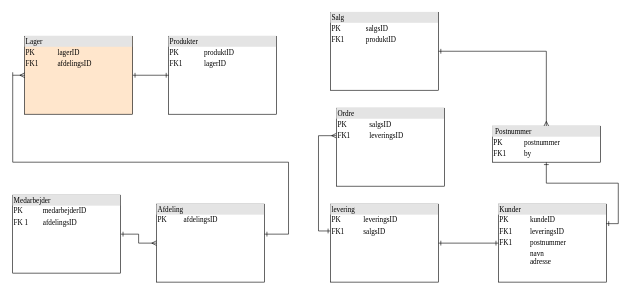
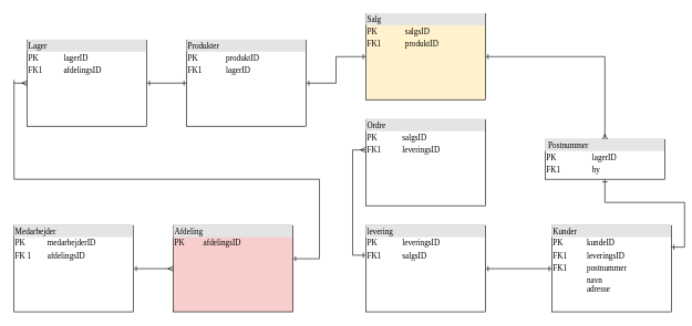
- <mxCell id="11" value="&lt;div style=&quot;box-sizing: border-box ; width: 100% ; background: rgb(228 , 228 , 228) ; padding: 2px&quot;&gt;Salg&lt;/div&gt;&lt;table style=&quot;width: 100% ; font-size: 1em&quot; cellpadding=&quot;2&quot; cellspacing=&quot;0&quot;&gt;&lt;tbody&gt;&lt;tr&gt;&lt;td&gt;PK&lt;/td&gt;&lt;td&gt;salgsID&lt;/td&gt;&lt;/tr&gt;&lt;tr&gt;&lt;td&gt;FK1&lt;/td&gt;&lt;td&gt;produktID&lt;/td&gt;&lt;/tr&gt;&lt;tr&gt;&lt;td&gt;&lt;/td&gt;&lt;td&gt;&lt;br&gt;&lt;/td&gt;&lt;/tr&gt;&lt;/tbody&gt;&lt;/table&gt;" style="verticalAlign=top;align=left;overflow=fill;html=1;rounded=0;shadow=0;comic=0;labelBackgroundColor=none;strokeWidth=1;fontFamily=Verdana;fontSize=12" vertex="1" parent="1"><mxGeometry x="550" y="20" width="180" height="130" as="geometry" /></mxCell>
+ <mxCell id="11" value="&lt;div style=&quot;box-sizing: border-box ; width: 100% ; background: rgb(228 , 228 , 228) ; padding: 2px&quot;&gt;Salg&lt;/div&gt;&lt;table style=&quot;width: 100% ; font-size: 1em&quot; cellpadding=&quot;2&quot; cellspacing=&quot;0&quot;&gt;&lt;tbody&gt;&lt;tr&gt;&lt;td&gt;PK&lt;/td&gt;&lt;td&gt;salgsID&lt;/td&gt;&lt;/tr&gt;&lt;tr&gt;&lt;td&gt;FK1&lt;/td&gt;&lt;td&gt;produktID&lt;/td&gt;&lt;/tr&gt;&lt;tr&gt;&lt;td&gt;&lt;/td&gt;&lt;td&gt;&lt;br&gt;&lt;/td&gt;&lt;/tr&gt;&lt;/tbody&gt;&lt;/table&gt;" style="verticalAlign=top;align=left;overflow=fill;html=1;rounded=0;shadow=0;comic=0;labelBackgroundColor=none;strokeWidth=1;fontFamily=Verdana;fontSize=12;fillColor=#fff2cc;" vertex="1" parent="1"><mxGeometry x="550" y="20" width="180" height="130" as="geometry" /></mxCell>
+ <mxCell id="2" style="edgeStyle=orthogonalEdgeStyle;rounded=0;orthogonalLoop=1;jettySize=auto;html=1;entryX=0;entryY=0.5;entryDx=0;entryDy=0;startArrow=ERone;startFill=0;endArrow=ERone;endFill=0;" edge="1" parent="1" source="3" target="11"><mxGeometry relative="1" as="geometry" /></mxCell>
- <mxCell id="6" value="&lt;div style=&quot;box-sizing: border-box ; width: 100% ; background: rgb(228 , 228 , 228) ; padding: 2px&quot;&gt;Lager&lt;/div&gt;&lt;table style=&quot;width: 100% ; font-size: 1em&quot; cellpadding=&quot;2&quot; cellspacing=&quot;0&quot;&gt;&lt;tbody&gt;&lt;tr&gt;&lt;td&gt;PK&lt;/td&gt;&lt;td&gt;lagerID&lt;/td&gt;&lt;/tr&gt;&lt;tr&gt;&lt;td&gt;FK1&lt;/td&gt;&lt;td&gt;afdelingsID&lt;br&gt;&lt;/td&gt;&lt;/tr&gt;&lt;tr&gt;&lt;td&gt;&lt;br&gt;&lt;/td&gt;&lt;td&gt;&lt;br&gt;&lt;/td&gt;&lt;/tr&gt;&lt;/tbody&gt;&lt;/table&gt;" style="verticalAlign=top;align=left;overflow=fill;html=1;rounded=0;shadow=0;comic=0;labelBackgroundColor=none;strokeWidth=1;fontFamily=Verdana;fontSize=12;fillColor=#ffe6cc;" vertex="1" parent="1"><mxGeometry x="40" y="60" width="180" height="130" as="geometry" /></mxCell>
+ <mxCell id="6" value="&lt;div style=&quot;box-sizing: border-box ; width: 100% ; background: rgb(228 , 228 , 228) ; padding: 2px&quot;&gt;Lager&lt;/div&gt;&lt;table style=&quot;width: 100% ; font-size: 1em&quot; cellpadding=&quot;2&quot; cellspacing=&quot;0&quot;&gt;&lt;tbody&gt;&lt;tr&gt;&lt;td&gt;PK&lt;/td&gt;&lt;td&gt;lagerID&lt;/td&gt;&lt;/tr&gt;&lt;tr&gt;&lt;td&gt;FK1&lt;/td&gt;&lt;td&gt;afdelingsID&lt;br&gt;&lt;/td&gt;&lt;/tr&gt;&lt;tr&gt;&lt;td&gt;&lt;br&gt;&lt;/td&gt;&lt;td&gt;&lt;br&gt;&lt;/td&gt;&lt;/tr&gt;&lt;/tbody&gt;&lt;/table&gt;" style="verticalAlign=top;align=left;overflow=fill;html=1;rounded=0;shadow=0;comic=0;labelBackgroundColor=none;strokeWidth=1;fontFamily=Verdana;fontSize=12" vertex="1" parent="1"><mxGeometry x="40" y="60" width="180" height="130" as="geometry" /></mxCell>
- <mxCell id="17" value="&lt;div style=&quot;box-sizing: border-box ; width: 100% ; background: rgb(228 , 228 , 228) ; padding: 2px&quot;&gt;&amp;nbsp;Postnummer&lt;/div&gt;&lt;table style=&quot;width: 100% ; font-size: 1em&quot; cellpadding=&quot;2&quot; cellspacing=&quot;0&quot;&gt;&lt;tbody&gt;&lt;tr&gt;&lt;td&gt;PK&lt;/td&gt;&lt;td&gt;postnummer&lt;/td&gt;&lt;/tr&gt;&lt;tr&gt;&lt;td&gt;FK1&lt;/td&gt;&lt;td&gt;by&lt;/td&gt;&lt;/tr&gt;&lt;tr&gt;&lt;td&gt;&lt;/td&gt;&lt;td&gt;&lt;br&gt;&lt;/td&gt;&lt;/tr&gt;&lt;/tbody&gt;&lt;/table&gt;" style="verticalAlign=top;align=left;overflow=fill;html=1;rounded=0;shadow=0;comic=0;labelBackgroundColor=none;strokeWidth=1;fontFamily=Verdana;fontSize=12" vertex="1" parent="1"><mxGeometry x="820" y="210" width="180" height="60" as="geometry" /></mxCell>
+ <mxCell id="17" value="&lt;div style=&quot;box-sizing: border-box ; width: 100% ; background: rgb(228 , 228 , 228) ; padding: 2px&quot;&gt;&amp;nbsp;Postnummer&lt;/div&gt;&lt;table style=&quot;width: 100% ; font-size: 1em&quot; cellpadding=&quot;2&quot; cellspacing=&quot;0&quot;&gt;&lt;tbody&gt;&lt;tr&gt;&lt;td&gt;PK&lt;/td&gt;&lt;td&gt;lagerID&lt;/td&gt;&lt;/tr&gt;&lt;tr&gt;&lt;td&gt;FK1&lt;/td&gt;&lt;td&gt;by&lt;/td&gt;&lt;/tr&gt;&lt;tr&gt;&lt;td&gt;&lt;/td&gt;&lt;td&gt;&lt;br&gt;&lt;/td&gt;&lt;/tr&gt;&lt;/tbody&gt;&lt;/table&gt;" style="verticalAlign=top;align=left;overflow=fill;html=1;rounded=0;shadow=0;comic=0;labelBackgroundColor=none;strokeWidth=1;fontFamily=Verdana;fontSize=12" vertex="1" parent="1"><mxGeometry x="820" y="210" width="180" height="60" as="geometry" /></mxCell>
- <mxCell id="22" value="&lt;div style=&quot;box-sizing: border-box ; width: 100% ; background: rgb(228 , 228 , 228) ; padding: 2px&quot;&gt;Ordre&lt;/div&gt;&lt;table style=&quot;width: 100% ; font-size: 1em&quot; cellpadding=&quot;2&quot; cellspacing=&quot;0&quot;&gt;&lt;tbody&gt;&lt;tr&gt;&lt;td&gt;PK&lt;/td&gt;&lt;td&gt;salgsID&lt;/td&gt;&lt;/tr&gt;&lt;tr&gt;&lt;td&gt;FK1&lt;/td&gt;&lt;td&gt;leveringsID&lt;/td&gt;&lt;/tr&gt;&lt;tr&gt;&lt;td&gt;&lt;/td&gt;&lt;td&gt;&lt;br&gt;&lt;/td&gt;&lt;/tr&gt;&lt;/tbody&gt;&lt;/table&gt;" style="verticalAlign=top;align=left;overflow=fill;html=1;rounded=0;shadow=0;comic=0;labelBackgroundColor=none;strokeWidth=1;fontFamily=Verdana;fontSize=12" vertex="1" parent="1"><mxGeometry x="560" y="180" width="180" height="130" as="geometry" /></mxCell>
+ <mxCell id="22" value="&lt;div style=&quot;box-sizing: border-box ; width: 100% ; background: rgb(228 , 228 , 228) ; padding: 2px&quot;&gt;Ordre&lt;/div&gt;&lt;table style=&quot;width: 100% ; font-size: 1em&quot; cellpadding=&quot;2&quot; cellspacing=&quot;0&quot;&gt;&lt;tbody&gt;&lt;tr&gt;&lt;td&gt;PK&lt;/td&gt;&lt;td&gt;salgsID&lt;/td&gt;&lt;/tr&gt;&lt;tr&gt;&lt;td&gt;FK1&lt;/td&gt;&lt;td&gt;leveringsID&lt;/td&gt;&lt;/tr&gt;&lt;tr&gt;&lt;td&gt;&lt;/td&gt;&lt;td&gt;&lt;br&gt;&lt;/td&gt;&lt;/tr&gt;&lt;/tbody&gt;&lt;/table&gt;" style="verticalAlign=top;align=left;overflow=fill;html=1;rounded=0;shadow=0;comic=0;labelBackgroundColor=none;strokeWidth=1;fontFamily=Verdana;fontSize=12" vertex="1" parent="1"><mxGeometry x="550" y="180" width="180" height="130" as="geometry" /></mxCell>
- <mxCell id="8" value="&lt;div style=&quot;box-sizing: border-box ; width: 100% ; background: rgb(228 , 228 , 228) ; padding: 2px&quot;&gt;Medarbejder&lt;/div&gt;&lt;table style=&quot;width: 100% ; font-size: 1em&quot; cellpadding=&quot;2&quot; cellspacing=&quot;0&quot;&gt;&lt;tbody&gt;&lt;tr&gt;&lt;td&gt;PK&lt;/td&gt;&lt;td&gt;medarbejderID&lt;/td&gt;&lt;/tr&gt;&lt;tr&gt;&lt;td&gt;FK 1&lt;/td&gt;&lt;td&gt;afdelingsID&lt;/td&gt;&lt;/tr&gt;&lt;/tbody&gt;&lt;/table&gt;" style="verticalAlign=top;align=left;overflow=fill;html=1;rounded=0;shadow=0;comic=0;labelBackgroundColor=none;strokeWidth=1;fontFamily=Verdana;fontSize=12" vertex="1" parent="1"><mxGeometry x="20" y="325" width="180" height="130" as="geometry" /></mxCell>
+ <mxCell id="8" value="&lt;div style=&quot;box-sizing: border-box ; width: 100% ; background: rgb(228 , 228 , 228) ; padding: 2px&quot;&gt;Medarbejder&lt;/div&gt;&lt;table style=&quot;width: 100% ; font-size: 1em&quot; cellpadding=&quot;2&quot; cellspacing=&quot;0&quot;&gt;&lt;tbody&gt;&lt;tr&gt;&lt;td&gt;PK&lt;/td&gt;&lt;td&gt;medarbejderID&lt;/td&gt;&lt;/tr&gt;&lt;tr&gt;&lt;td&gt;FK 1&lt;/td&gt;&lt;td&gt;afdelingsID&lt;/td&gt;&lt;/tr&gt;&lt;/tbody&gt;&lt;/table&gt;" style="verticalAlign=top;align=left;overflow=fill;html=1;rounded=0;shadow=0;comic=0;labelBackgroundColor=none;strokeWidth=1;fontFamily=Verdana;fontSize=12" vertex="1" parent="1"><mxGeometry x="20" y="340" width="180" height="130" as="geometry" /></mxCell>
- <mxCell id="9" value="&lt;div style=&quot;box-sizing: border-box ; width: 100% ; background: rgb(228 , 228 , 228) ; padding: 2px&quot;&gt;Afdeling&lt;/div&gt;&lt;table style=&quot;width: 100% ; font-size: 1em&quot; cellpadding=&quot;2&quot; cellspacing=&quot;0&quot;&gt;&lt;tbody&gt;&lt;tr&gt;&lt;td&gt;PK&lt;/td&gt;&lt;td&gt;afdelingsID&lt;/td&gt;&lt;/tr&gt;&lt;tr&gt;&lt;td&gt;&lt;br&gt;&lt;/td&gt;&lt;td&gt;&lt;br&gt;&lt;/td&gt;&lt;/tr&gt;&lt;tr&gt;&lt;td&gt;&lt;/td&gt;&lt;td&gt;&lt;br&gt;&lt;/td&gt;&lt;/tr&gt;&lt;/tbody&gt;&lt;/table&gt;" style="verticalAlign=top;align=left;overflow=fill;html=1;rounded=0;shadow=0;comic=0;labelBackgroundColor=none;strokeWidth=1;fontFamily=Verdana;fontSize=12" vertex="1" parent="1"><mxGeometry x="260" y="340" width="180" height="130" as="geometry" /></mxCell>
+ <mxCell id="9" value="&lt;div style=&quot;box-sizing: border-box ; width: 100% ; background: rgb(228 , 228 , 228) ; padding: 2px&quot;&gt;Afdeling&lt;/div&gt;&lt;table style=&quot;width: 100% ; font-size: 1em&quot; cellpadding=&quot;2&quot; cellspacing=&quot;0&quot;&gt;&lt;tbody&gt;&lt;tr&gt;&lt;td&gt;PK&lt;/td&gt;&lt;td&gt;afdelingsID&lt;/td&gt;&lt;/tr&gt;&lt;tr&gt;&lt;td&gt;&lt;br&gt;&lt;/td&gt;&lt;td&gt;&lt;br&gt;&lt;/td&gt;&lt;/tr&gt;&lt;tr&gt;&lt;td&gt;&lt;/td&gt;&lt;td&gt;&lt;br&gt;&lt;/td&gt;&lt;/tr&gt;&lt;/tbody&gt;&lt;/table&gt;" style="verticalAlign=top;align=left;overflow=fill;html=1;rounded=0;shadow=0;comic=0;labelBackgroundColor=none;strokeWidth=1;fontFamily=Verdana;fontSize=12;fillColor=#f8cecc;" vertex="1" parent="1"><mxGeometry x="260" y="340" width="180" height="130" as="geometry" /></mxCell>
